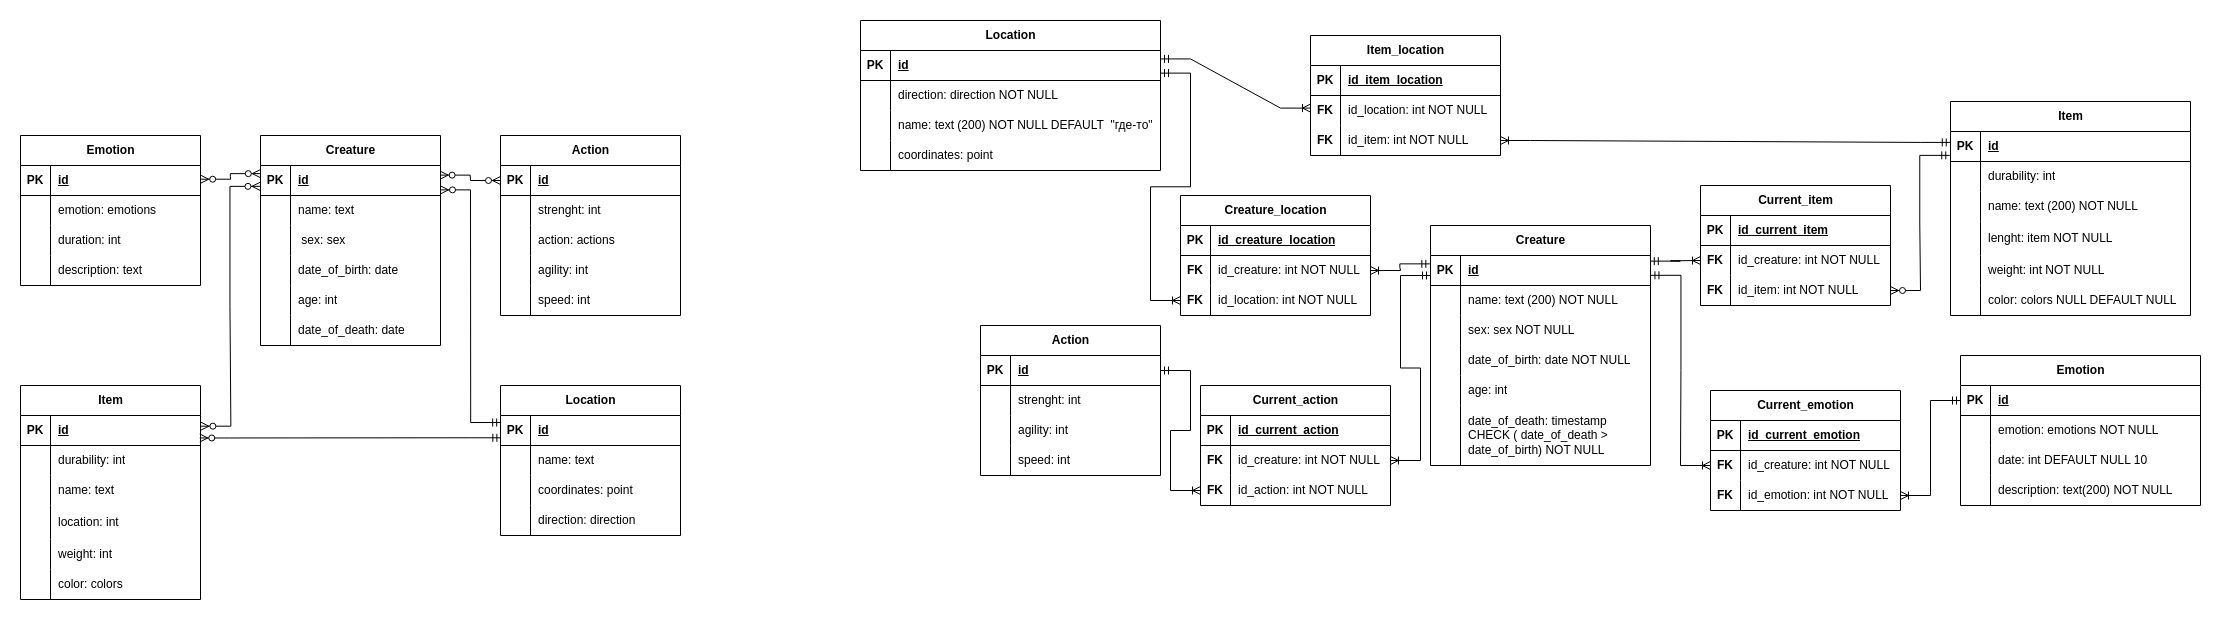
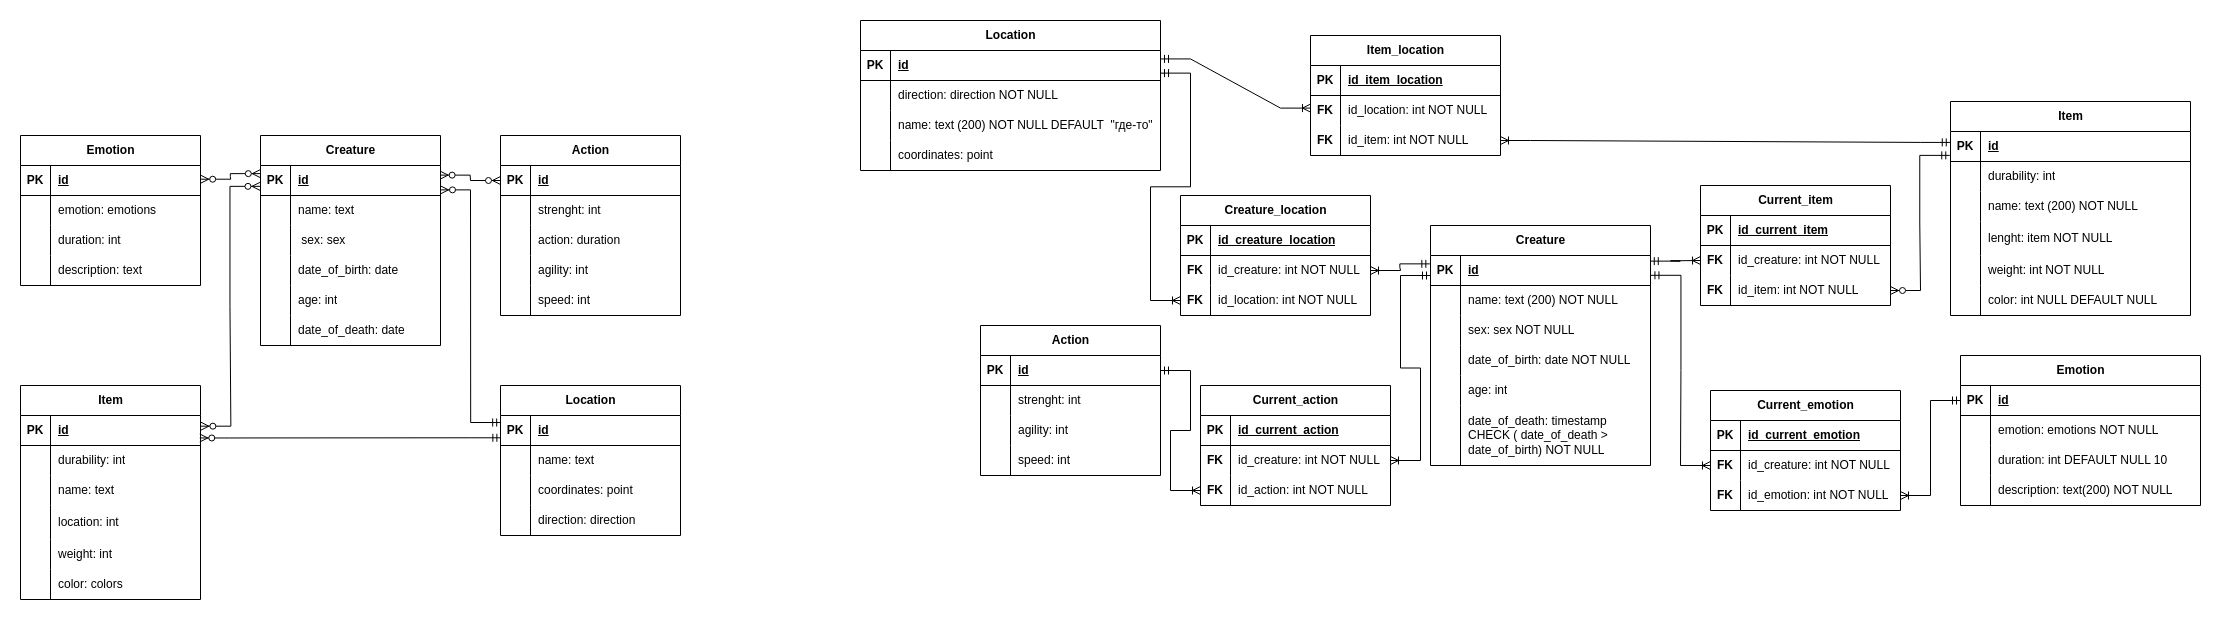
- <mxCell id="43" value="action: actions" style="shape=partialRectangle;connectable=0;fillColor=none;top=0;left=0;bottom=0;right=0;align=left;spacingLeft=6;overflow=hidden;whiteSpace=wrap;html=1;" parent="41" vertex="1"><mxGeometry x="30" width="150" height="30" as="geometry"><mxRectangle width="150" height="30" as="alternateBounds" /></mxGeometry></mxCell>
+ <mxCell id="43" value="action: duration" style="shape=partialRectangle;connectable=0;fillColor=none;top=0;left=0;bottom=0;right=0;align=left;spacingLeft=6;overflow=hidden;whiteSpace=wrap;html=1;" parent="41" vertex="1"><mxGeometry x="30" width="150" height="30" as="geometry"><mxRectangle width="150" height="30" as="alternateBounds" /></mxGeometry></mxCell>
- <mxCell id="222" value="color: colors NULL DEFAULT NULL" style="shape=partialRectangle;connectable=0;fillColor=none;top=0;left=0;bottom=0;right=0;align=left;spacingLeft=6;overflow=hidden;whiteSpace=wrap;html=1;" parent="220" vertex="1"><mxGeometry x="30" width="210" height="30" as="geometry"><mxRectangle width="210" height="30" as="alternateBounds" /></mxGeometry></mxCell>
+ <mxCell id="222" value="color: int NULL DEFAULT NULL" style="shape=partialRectangle;connectable=0;fillColor=none;top=0;left=0;bottom=0;right=0;align=left;spacingLeft=6;overflow=hidden;whiteSpace=wrap;html=1;" parent="220" vertex="1"><mxGeometry x="30" width="210" height="30" as="geometry"><mxRectangle width="210" height="30" as="alternateBounds" /></mxGeometry></mxCell>
- <mxCell id="114" value="date: int DEFAULT NULL 10" style="shape=partialRectangle;connectable=0;fillColor=none;top=0;left=0;bottom=0;right=0;align=left;spacingLeft=6;overflow=hidden;whiteSpace=wrap;html=1;" parent="112" vertex="1"><mxGeometry x="30" width="210" height="30" as="geometry"><mxRectangle width="210" height="30" as="alternateBounds" /></mxGeometry></mxCell>
+ <mxCell id="114" value="duration: int DEFAULT NULL 10" style="shape=partialRectangle;connectable=0;fillColor=none;top=0;left=0;bottom=0;right=0;align=left;spacingLeft=6;overflow=hidden;whiteSpace=wrap;html=1;" parent="112" vertex="1"><mxGeometry x="30" width="210" height="30" as="geometry"><mxRectangle width="210" height="30" as="alternateBounds" /></mxGeometry></mxCell>
